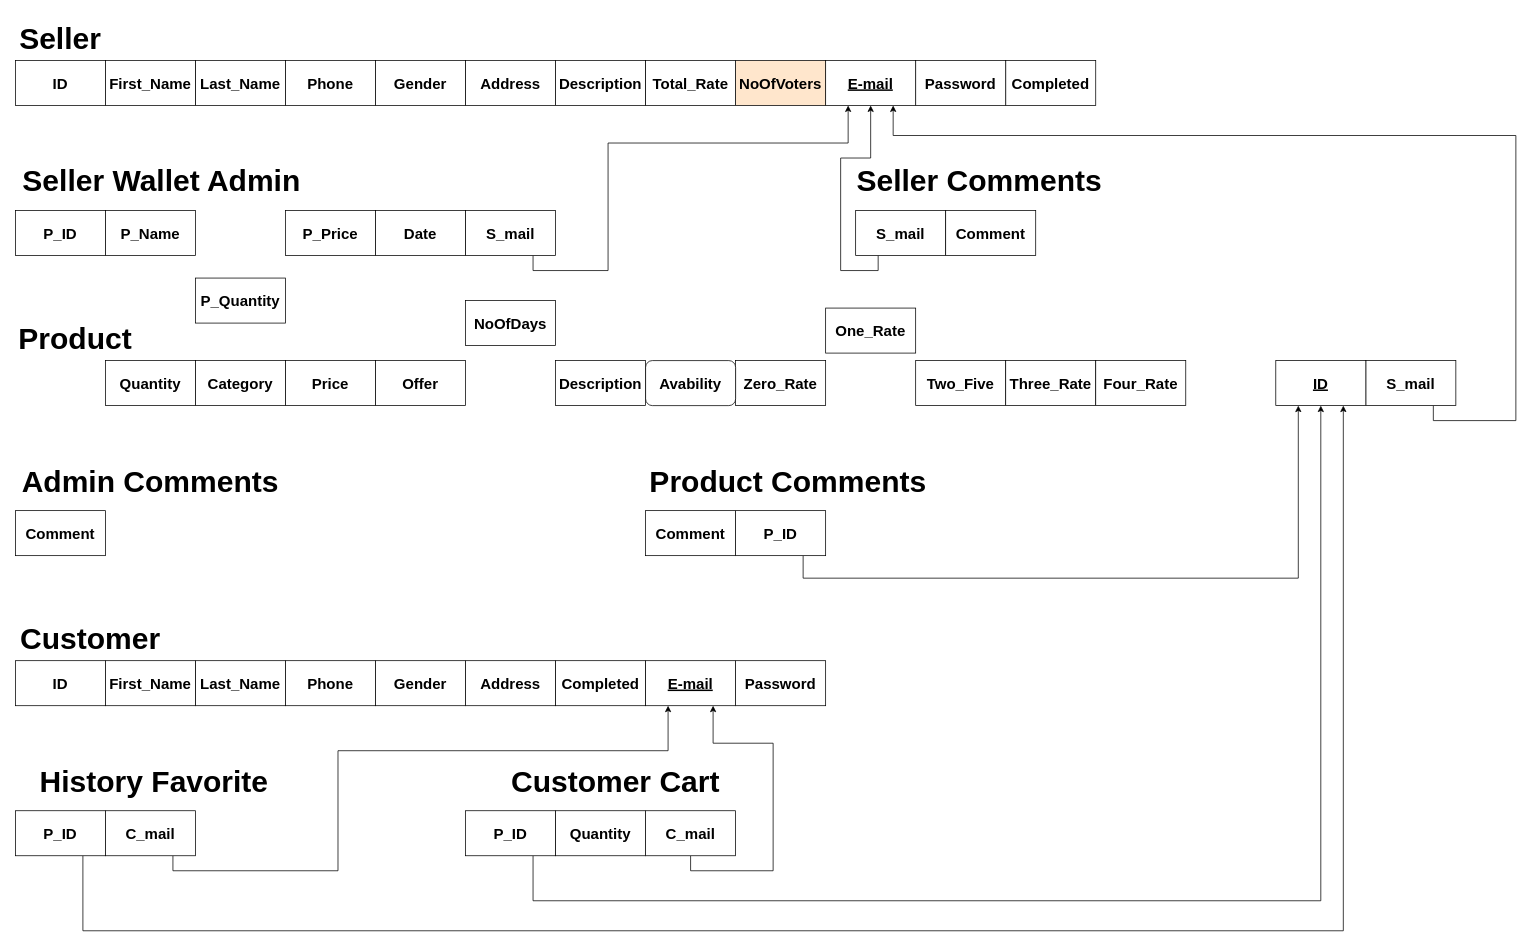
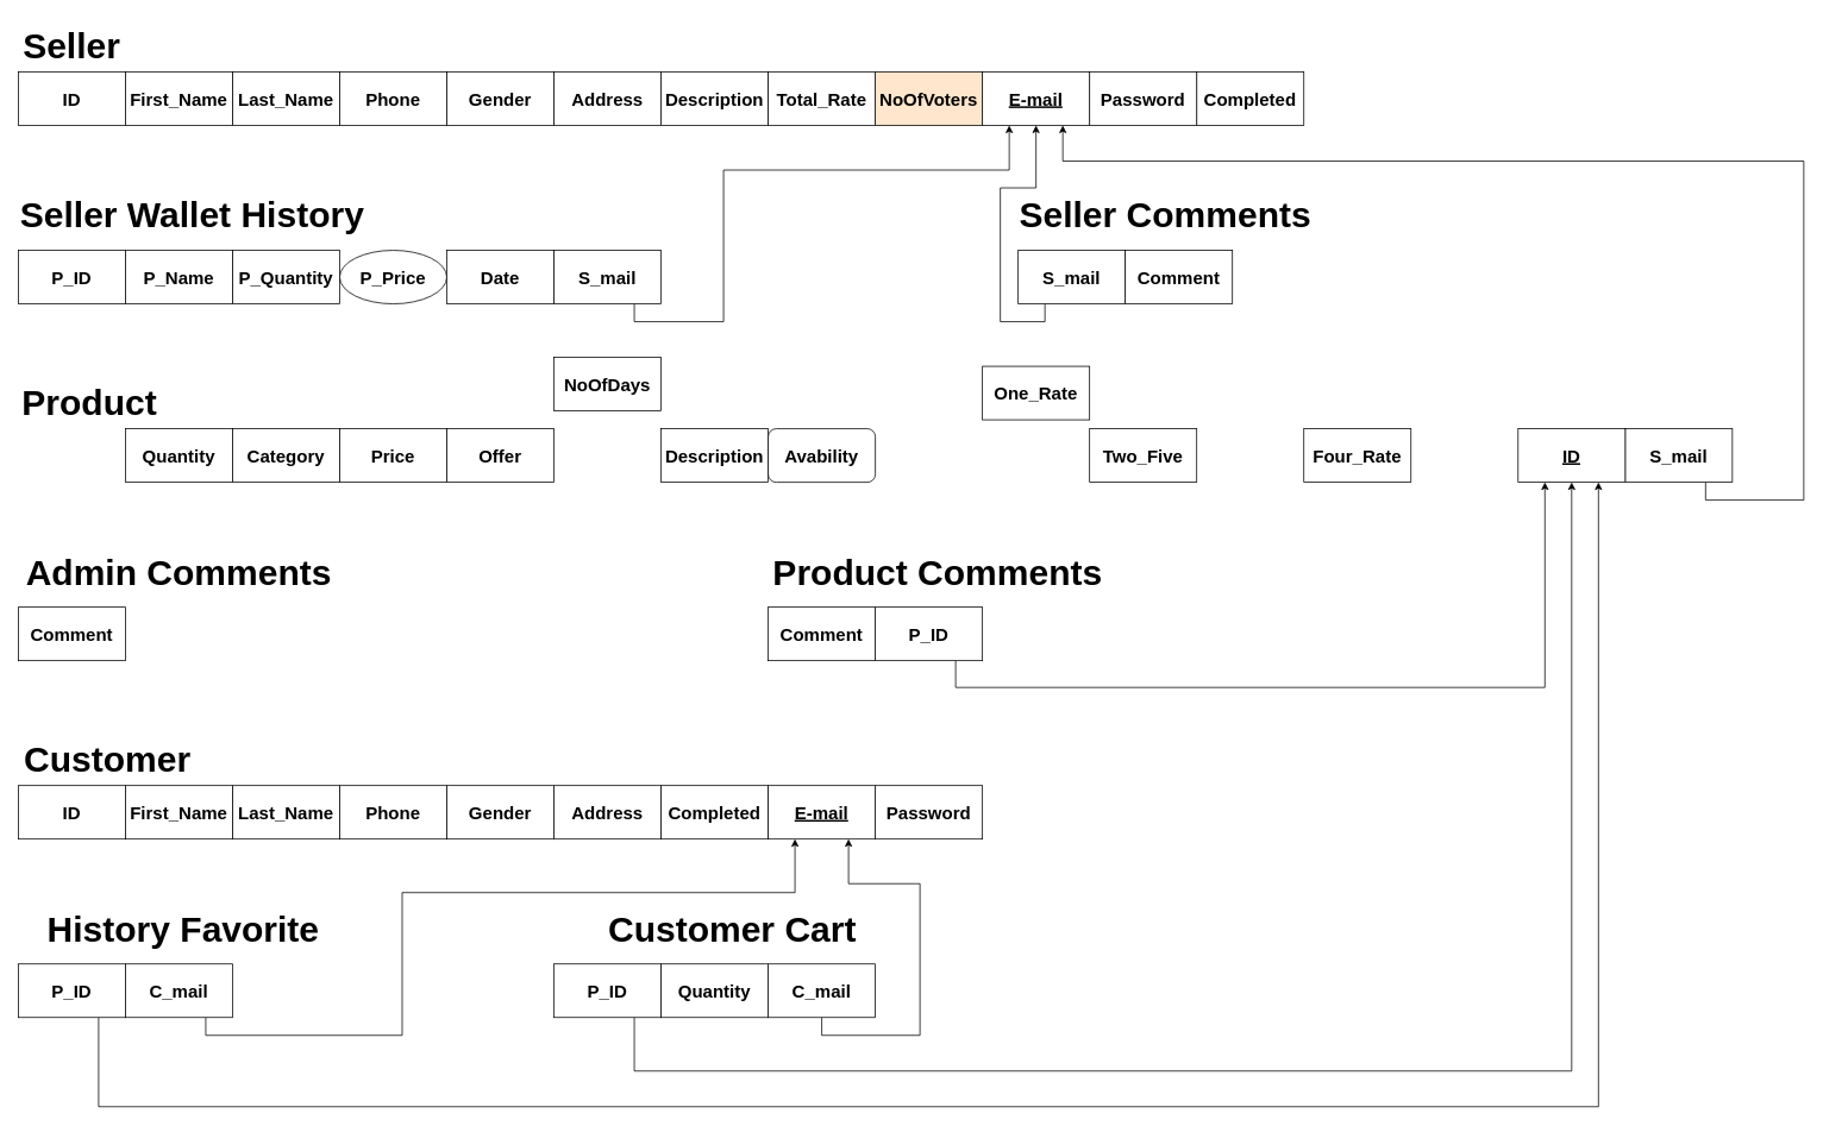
- <mxCell id="22" value="&lt;b&gt;&lt;font style=&quot;font-size: 40px&quot;&gt;Seller Wallet Admin&lt;/font&gt;&lt;/b&gt;" style="text;html=1;strokeColor=none;fillColor=none;align=center;verticalAlign=middle;whiteSpace=wrap;rounded=0;" vertex="1" parent="1"><mxGeometry x="20" y="210" width="390" height="60" as="geometry" /></mxCell>
+ <mxCell id="22" value="&lt;b&gt;&lt;font style=&quot;font-size: 40px&quot;&gt;Seller Wallet History&lt;/font&gt;&lt;/b&gt;" style="text;html=1;strokeColor=none;fillColor=none;align=center;verticalAlign=middle;whiteSpace=wrap;rounded=0;" vertex="1" parent="1"><mxGeometry x="20" y="210" width="390" height="60" as="geometry" /></mxCell>
- <mxCell id="19" value="&lt;span style=&quot;font-size: 20px&quot;&gt;&lt;b&gt;P_Price&lt;/b&gt;&lt;/span&gt;" style="rounded=0;whiteSpace=wrap;html=1;" vertex="1" parent="1"><mxGeometry x="380" y="280" width="120" height="60" as="geometry" /></mxCell>
+ <mxCell id="19" value="&lt;span style=&quot;font-size: 20px&quot;&gt;&lt;b&gt;P_Price&lt;/b&gt;&lt;/span&gt;" style="ellipse;whiteSpace=wrap;html=1;" vertex="1" parent="1"><mxGeometry x="380" y="280" width="120" height="60" as="geometry" /></mxCell>
- <mxCell id="18" value="&lt;span style=&quot;font-size: 20px&quot;&gt;&lt;b&gt;P_Quantity&lt;/b&gt;&lt;/span&gt;" style="rounded=0;whiteSpace=wrap;html=1;" vertex="1" parent="1"><mxGeometry x="260" y="370" width="120" height="60" as="geometry" /></mxCell>
+ <mxCell id="18" value="&lt;span style=&quot;font-size: 20px&quot;&gt;&lt;b&gt;P_Quantity&lt;/b&gt;&lt;/span&gt;" style="rounded=0;whiteSpace=wrap;html=1;" vertex="1" parent="1"><mxGeometry x="260" y="280" width="120" height="60" as="geometry" /></mxCell>
- <mxCell id="43" value="&lt;span style=&quot;font-size: 20px&quot;&gt;&lt;b&gt;Zero_Rate&lt;/b&gt;&lt;/span&gt;" style="rounded=0;whiteSpace=wrap;html=1;" vertex="1" parent="1"><mxGeometry x="980" y="480" width="120" height="60" as="geometry" /></mxCell>
- <mxCell id="52" value="&lt;span style=&quot;font-size: 20px&quot;&gt;&lt;b&gt;Three_Rate&lt;/b&gt;&lt;/span&gt;" style="rounded=0;whiteSpace=wrap;html=1;" vertex="1" parent="1"><mxGeometry x="1340" y="480" width="120" height="60" as="geometry" /></mxCell>
